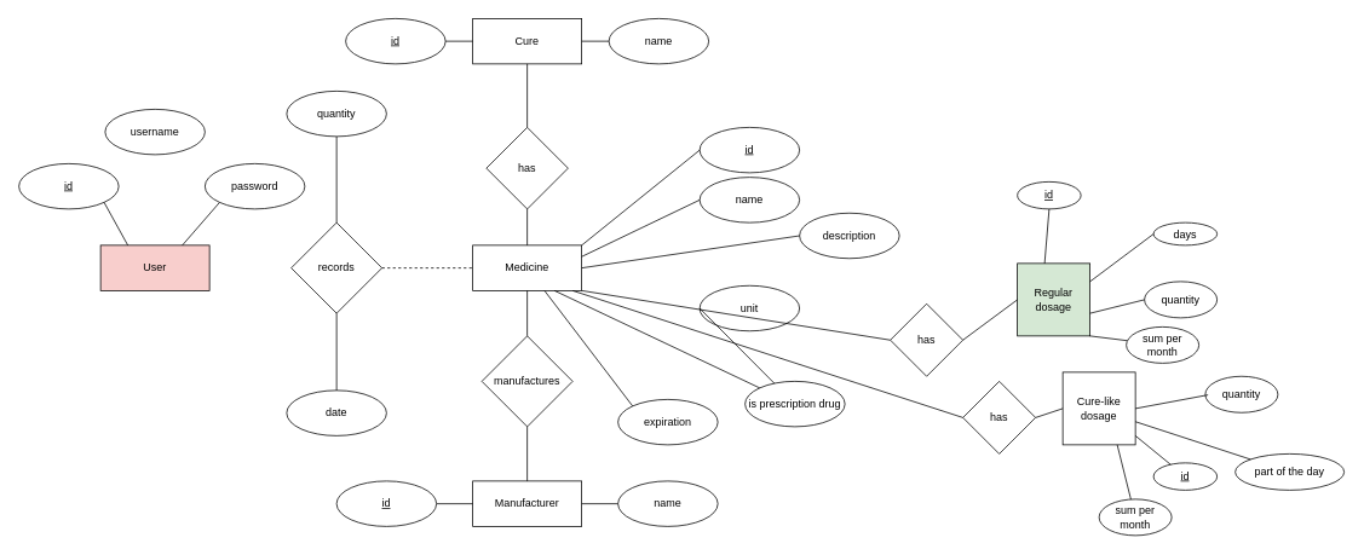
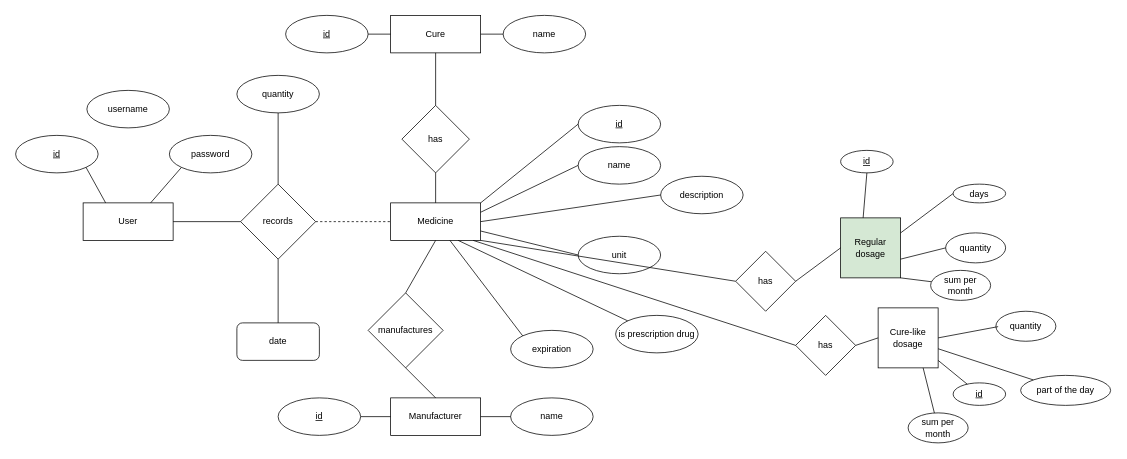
- <mxCell id="4" value="User" style="whiteSpace=wrap;html=1;align=center;fillColor=#f8cecc;" parent="1" vertex="1"><mxGeometry x="110" y="270" width="120" height="50" as="geometry" /></mxCell>
+ <mxCell id="4" value="User" style="whiteSpace=wrap;html=1;align=center;" parent="1" vertex="1"><mxGeometry x="110" y="270" width="120" height="50" as="geometry" /></mxCell>
+ <mxCell id="21" value="" style="endArrow=none;html=1;entryX=0;entryY=0.5;entryDx=0;entryDy=0;exitX=1;exitY=0.5;exitDx=0;exitDy=0;" parent="1" source="4" target="12" edge="1"><mxGeometry width="50" height="50" relative="1" as="geometry"><mxPoint x="180" y="450" as="sourcePoint" /><mxPoint x="230" y="400" as="targetPoint" /></mxGeometry></mxCell>
- <mxCell id="41" value="" style="endArrow=none;html=1;exitX=0;exitY=0.5;exitDx=0;exitDy=0;" parent="1" source="9" target="15" edge="1"><mxGeometry width="50" height="50" relative="1" as="geometry"><mxPoint x="860" y="500" as="sourcePoint" /><mxPoint x="910" y="450" as="targetPoint" /></mxGeometry></mxCell>
+ <mxCell id="41" value="" style="endArrow=none;html=1;exitX=0;exitY=0.5;exitDx=0;exitDy=0;entryX=1;entryY=0.75;entryDx=0;entryDy=0;" parent="1" source="9" target="3" edge="1"><mxGeometry width="50" height="50" relative="1" as="geometry"><mxPoint x="860" y="500" as="sourcePoint" /><mxPoint x="910" y="450" as="targetPoint" /></mxGeometry></mxCell>
- <mxCell id="14" value="manufactures" style="shape=rhombus;perimeter=rhombusPerimeter;whiteSpace=wrap;html=1;align=center;" parent="1" vertex="1"><mxGeometry x="530" y="370" width="100" height="100" as="geometry" /></mxCell>
+ <mxCell id="14" value="manufactures" style="shape=rhombus;perimeter=rhombusPerimeter;whiteSpace=wrap;html=1;align=center;" parent="1" vertex="1"><mxGeometry x="490" y="390" width="100" height="100" as="geometry" /></mxCell>
- <mxCell id="10" value="date" style="ellipse;whiteSpace=wrap;html=1;align=center;" parent="1" vertex="1"><mxGeometry x="315" y="430" width="110" height="50" as="geometry" /></mxCell>
+ <mxCell id="10" value="date" style="whiteSpace=wrap;html=1;align=center;rounded=1;" parent="1" vertex="1"><mxGeometry x="315" y="430" width="110" height="50" as="geometry" /></mxCell>
